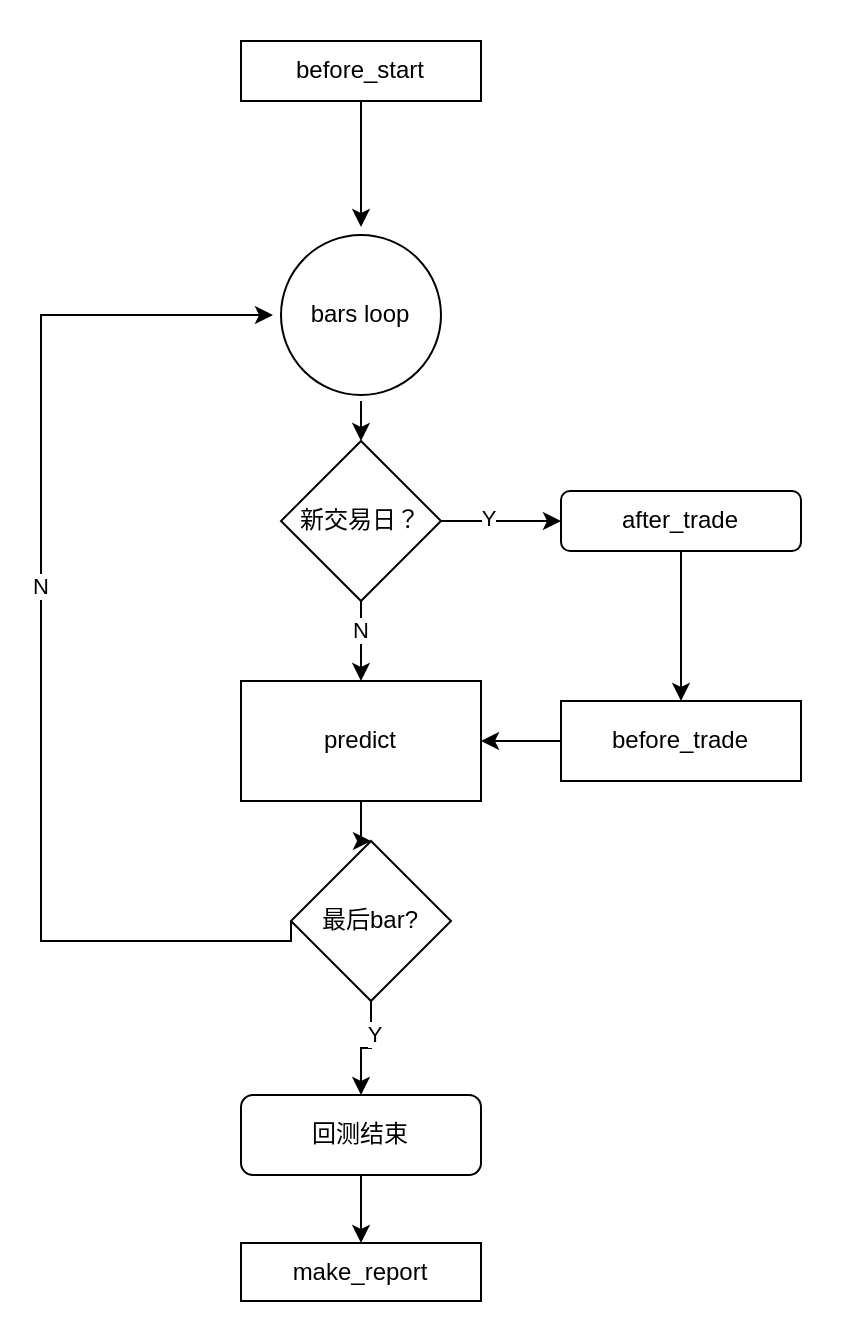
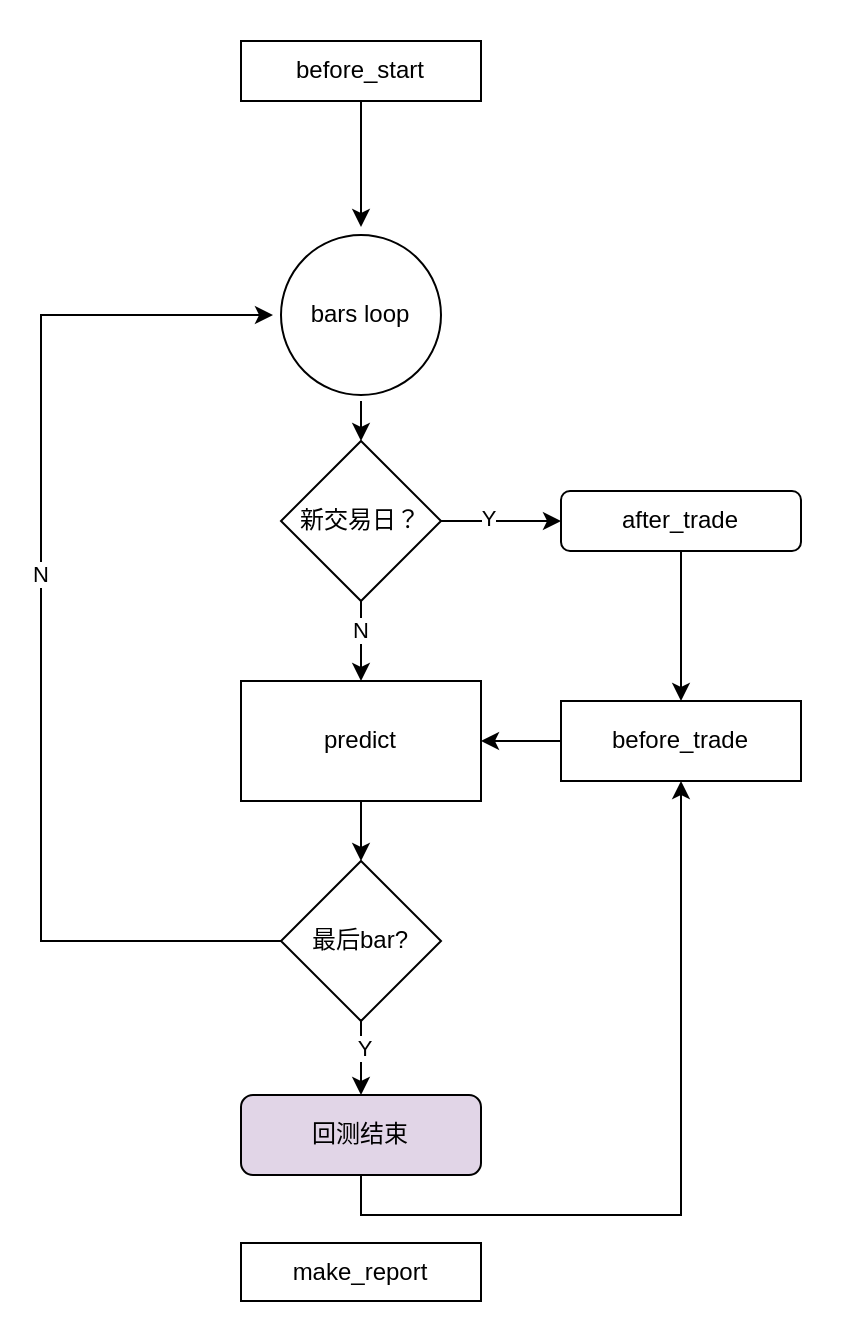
- <mxCell id="24" value="最后bar?" style="rhombus;whiteSpace=wrap;html=1;" vertex="1" parent="1"><mxGeometry x="145" y="420" width="80" height="80" as="geometry" /></mxCell>
+ <mxCell id="24" value="最后bar?" style="rhombus;whiteSpace=wrap;html=1;" vertex="1" parent="1"><mxGeometry x="140" y="430" width="80" height="80" as="geometry" /></mxCell>
- <mxCell id="3" value="回测结束" style="rounded=1;whiteSpace=wrap;html=1;fontSize=12;glass=0;strokeWidth=1;shadow=0;" parent="1" vertex="1"><mxGeometry x="120" y="547" width="120" height="40" as="geometry" /></mxCell>
+ <mxCell id="3" value="回测结束" style="rounded=1;whiteSpace=wrap;html=1;fontSize=12;glass=0;strokeWidth=1;shadow=0;fillColor=#e1d5e7;" parent="1" vertex="1"><mxGeometry x="120" y="547" width="120" height="40" as="geometry" /></mxCell>
- <mxCell id="2" style="edgeStyle=orthogonalEdgeStyle;rounded=0;orthogonalLoop=1;jettySize=auto;html=1;exitX=0.5;exitY=1;exitDx=0;exitDy=0;" edge="1" parent="1" source="3" target="4"><mxGeometry relative="1" as="geometry" /></mxCell>
+ <mxCell id="2" style="edgeStyle=orthogonalEdgeStyle;rounded=0;orthogonalLoop=1;jettySize=auto;html=1;exitX=0.5;exitY=1;exitDx=0;exitDy=0;" edge="1" parent="1" source="3" target="19"><mxGeometry relative="1" as="geometry" /></mxCell>
